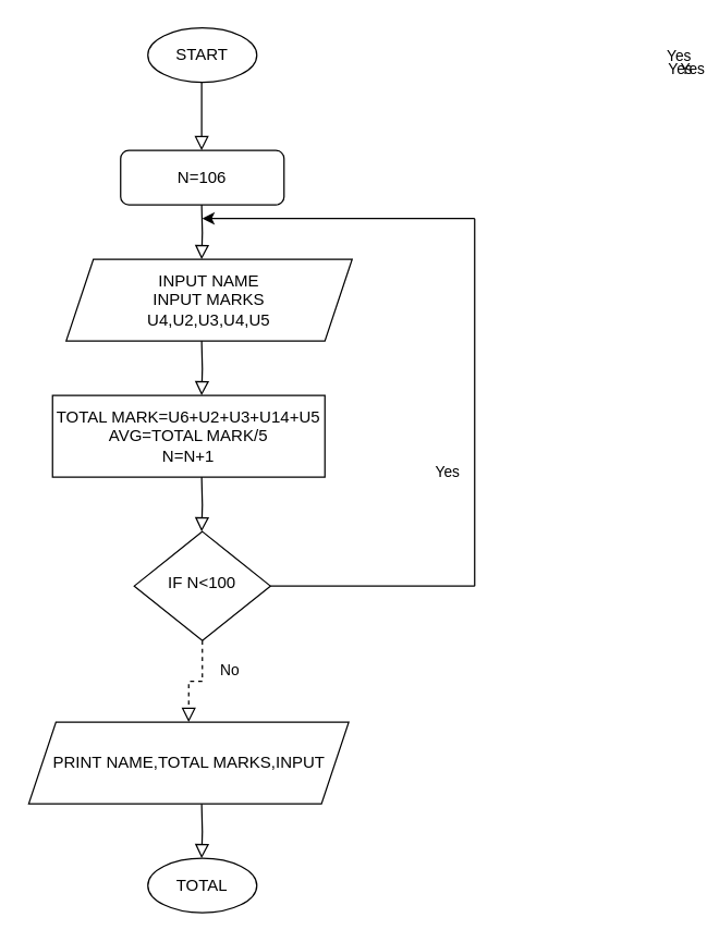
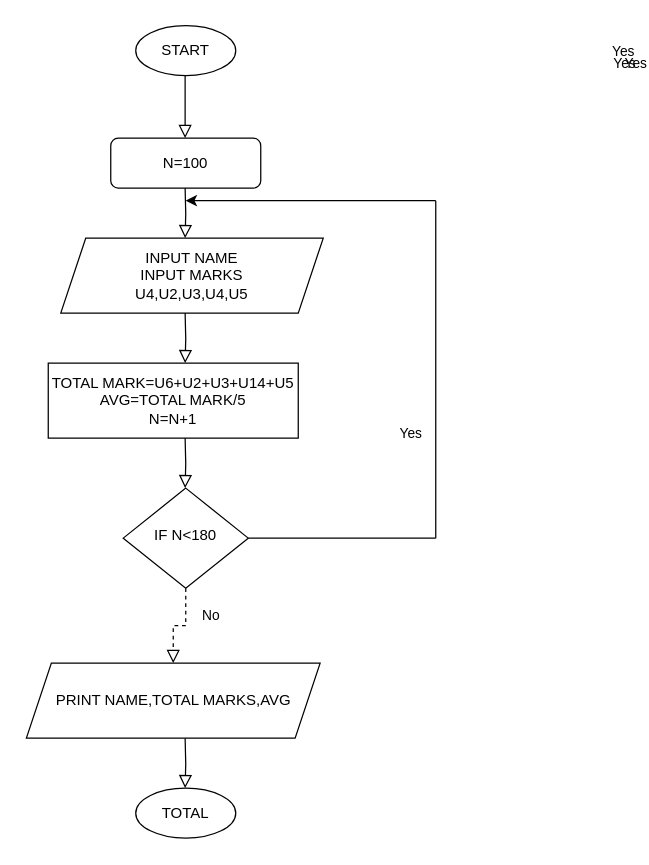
- <mxCell id="2" value="N=106&lt;br&gt;" style="rounded=1;whiteSpace=wrap;html=1;fontSize=12;glass=0;strokeWidth=1;shadow=0;" parent="1" vertex="1"><mxGeometry x="88" y="110" width="120" height="40" as="geometry" /></mxCell>
+ <mxCell id="2" value="N=100&lt;br&gt;" style="rounded=1;whiteSpace=wrap;html=1;fontSize=12;glass=0;strokeWidth=1;shadow=0;" parent="1" vertex="1"><mxGeometry x="88" y="110" width="120" height="40" as="geometry" /></mxCell>
- <mxCell id="4" value="IF N&amp;lt;100" style="rhombus;whiteSpace=wrap;html=1;shadow=0;fontFamily=Helvetica;fontSize=12;align=center;strokeWidth=1;spacing=6;spacingTop=-4;" parent="1" vertex="1"><mxGeometry x="98" y="390" width="100" height="80" as="geometry" /></mxCell>
+ <mxCell id="4" value="IF N&amp;lt;180" style="rhombus;whiteSpace=wrap;html=1;shadow=0;fontFamily=Helvetica;fontSize=12;align=center;strokeWidth=1;spacing=6;spacingTop=-4;" parent="1" vertex="1"><mxGeometry x="98" y="390" width="100" height="80" as="geometry" /></mxCell>
- <mxCell id="17" value="PRINT NAME,TOTAL MARKS,INPUT" style="shape=parallelogram;perimeter=parallelogramPerimeter;whiteSpace=wrap;html=1;fixedSize=1;" vertex="1" parent="1"><mxGeometry x="20.5" y="530" width="235" height="60" as="geometry" /></mxCell>
+ <mxCell id="17" value="PRINT NAME,TOTAL MARKS,AVG" style="shape=parallelogram;perimeter=parallelogramPerimeter;whiteSpace=wrap;html=1;fixedSize=1;" vertex="1" parent="1"><mxGeometry x="20.5" y="530" width="235" height="60" as="geometry" /></mxCell>
